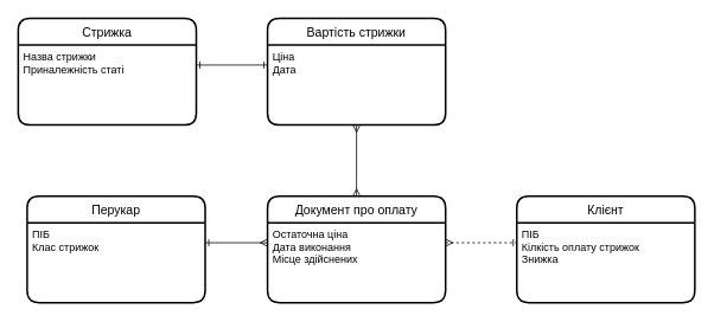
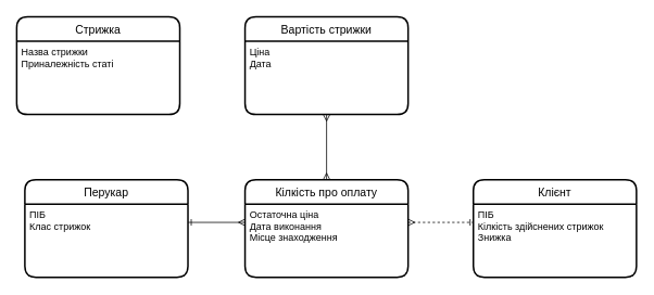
- <mxCell id="13" value="" style="endArrow=ERone;html=1;rounded=1;labelBackgroundColor=default;fontColor=default;strokeColor=default;exitX=1;exitY=0.25;exitDx=0;exitDy=0;entryX=0;entryY=0.25;entryDx=0;entryDy=0;endFill=0;startArrow=ERone;startFill=0;" parent="1" source="5" target="7" edge="1"><mxGeometry width="50" height="50" relative="1" as="geometry"><mxPoint x="310" y="-135" as="sourcePoint" /><mxPoint x="130" y="-90" as="targetPoint" /><Array as="points" /></mxGeometry></mxCell>
- <mxCell id="8" value="Документ про оплату" style="swimlane;childLayout=stackLayout;horizontal=1;startSize=30;horizontalStack=0;rounded=1;fontSize=14;fontStyle=0;strokeWidth=2;resizeParent=0;resizeLast=1;shadow=0;dashed=0;align=center;fillColor=default;strokeColor=default;fontColor=default;" parent="1" vertex="1"><mxGeometry x="300" y="220" width="200" height="120" as="geometry" /></mxCell>
+ <mxCell id="8" value="Кілкість про оплату" style="swimlane;childLayout=stackLayout;horizontal=1;startSize=30;horizontalStack=0;rounded=1;fontSize=14;fontStyle=0;strokeWidth=2;resizeParent=0;resizeLast=1;shadow=0;dashed=0;align=center;fillColor=default;strokeColor=default;fontColor=default;" parent="1" vertex="1"><mxGeometry x="300" y="220" width="200" height="120" as="geometry" /></mxCell>
- <mxCell id="9" value="Остаточна ціна&#10;Дата виконання&#10;Місце здійснених" style="align=left;strokeColor=none;fillColor=none;spacingLeft=4;fontSize=12;verticalAlign=top;resizable=0;rotatable=0;part=1;fontColor=default;" parent="8" vertex="1"><mxGeometry y="30" width="200" height="90" as="geometry" /></mxCell>
+ <mxCell id="9" value="Остаточна ціна&#10;Дата виконання&#10;Місце знаходження" style="align=left;strokeColor=none;fillColor=none;spacingLeft=4;fontSize=12;verticalAlign=top;resizable=0;rotatable=0;part=1;fontColor=default;" parent="8" vertex="1"><mxGeometry y="30" width="200" height="90" as="geometry" /></mxCell>
- <mxCell id="11" value="ПІБ&#10;Кілкість оплату стрижок&#10;Знижка" style="align=left;strokeColor=none;fillColor=none;spacingLeft=4;fontSize=12;verticalAlign=top;resizable=0;rotatable=0;part=1;fontColor=default;" parent="10" vertex="1"><mxGeometry y="30" width="200" height="90" as="geometry" /></mxCell>
+ <mxCell id="11" value="ПІБ&#10;Кілкість здійснених стрижок&#10;Знижка" style="align=left;strokeColor=none;fillColor=none;spacingLeft=4;fontSize=12;verticalAlign=top;resizable=0;rotatable=0;part=1;fontColor=default;" parent="10" vertex="1"><mxGeometry y="30" width="200" height="90" as="geometry" /></mxCell>
